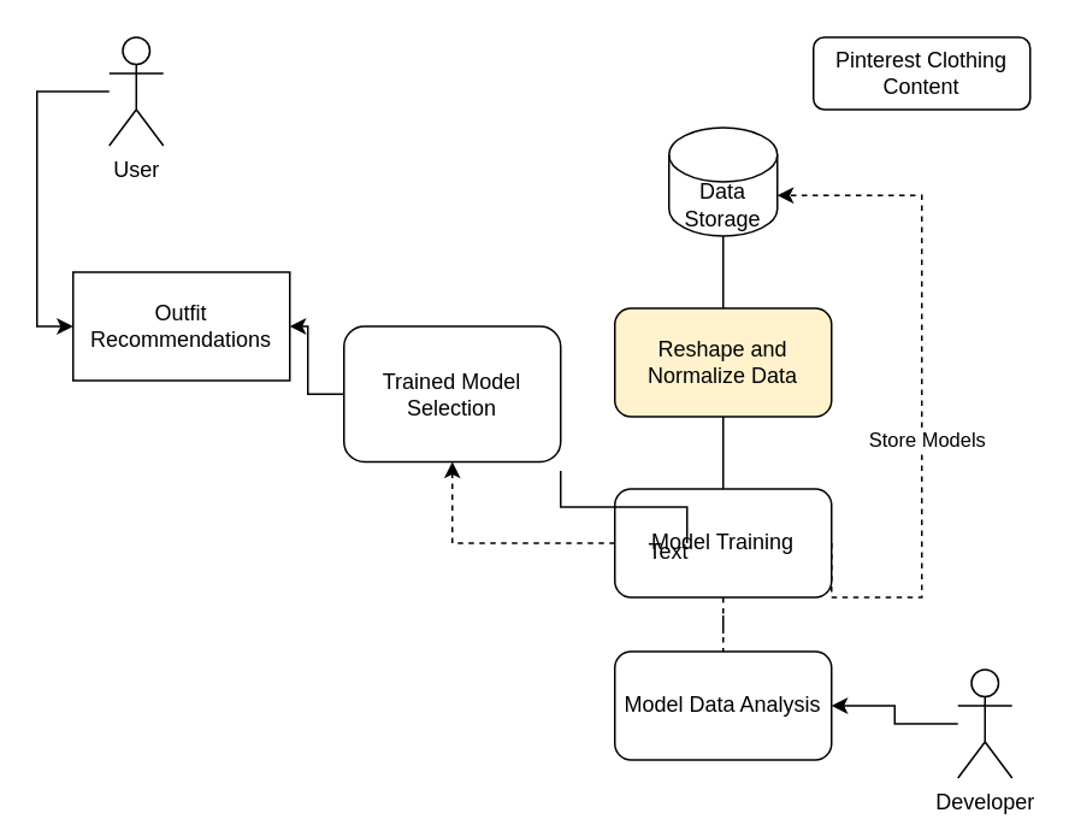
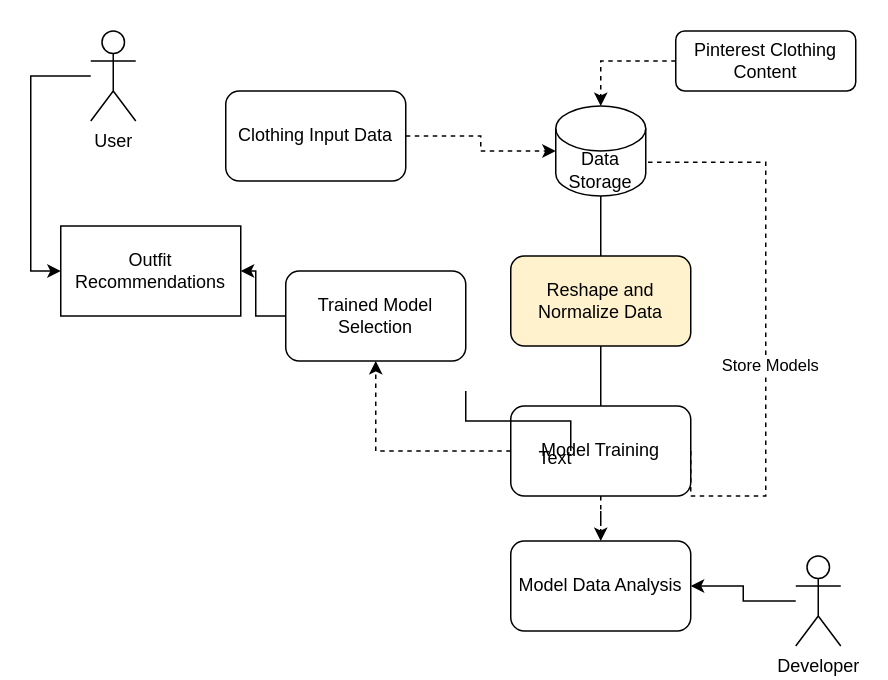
+ <mxCell id="19" style="edgeStyle=orthogonalEdgeStyle;rounded=0;orthogonalLoop=1;jettySize=auto;html=1;entryX=0.5;entryY=0;entryDx=0;entryDy=0;entryPerimeter=0;dashed=1;" edge="1" parent="1" source="18" target="5"><mxGeometry relative="1" as="geometry" /></mxCell>
+ <mxCell id="3" value="Clothing Input Data" style="rounded=1;whiteSpace=wrap;html=1;" vertex="1" parent="1"><mxGeometry x="150" y="60" width="120" height="60" as="geometry" /></mxCell>
+ <mxCell id="2" style="edgeStyle=orthogonalEdgeStyle;rounded=0;orthogonalLoop=1;jettySize=auto;html=1;dashed=1;" edge="1" parent="1" source="3" target="5"><mxGeometry relative="1" as="geometry"><mxPoint x="400" y="90" as="targetPoint" /></mxGeometry></mxCell>
- <mxCell id="8" style="edgeStyle=orthogonalEdgeStyle;rounded=0;orthogonalLoop=1;jettySize=auto;html=1;entryX=1;entryY=0;entryDx=0;entryDy=37.5;entryPerimeter=0;exitX=1;exitY=0.5;exitDx=0;exitDy=0;dashed=1;" edge="1" parent="1" source="12" target="5"><mxGeometry relative="1" as="geometry"><mxPoint x="560" y="90" as="targetPoint" /><Array as="points"><mxPoint x="510" y="330" /><mxPoint x="510" y="108" /></Array></mxGeometry></mxCell>
+ <mxCell id="8" style="edgeStyle=orthogonalEdgeStyle;rounded=0;orthogonalLoop=1;jettySize=auto;html=1;entryX=1;entryY=0;entryDx=0;entryDy=37.5;entryPerimeter=0;exitX=1;exitY=0.5;exitDx=0;exitDy=0;dashed=1;endArrow=none;" edge="1" parent="1" source="12" target="5"><mxGeometry relative="1" as="geometry"><mxPoint x="560" y="90" as="targetPoint" /><Array as="points"><mxPoint x="510" y="330" /><mxPoint x="510" y="108" /></Array></mxGeometry></mxCell>
- <mxCell id="14" value="Trained Model Selection" style="rounded=1;whiteSpace=wrap;html=1;" vertex="1" parent="1"><mxGeometry x="190" y="180" width="120" height="75" as="geometry" /></mxCell>
+ <mxCell id="14" value="Trained Model Selection" style="rounded=1;whiteSpace=wrap;html=1;" vertex="1" parent="1"><mxGeometry x="190" y="180" width="120" height="60" as="geometry" /></mxCell>
- <mxCell id="11" style="edgeStyle=orthogonalEdgeStyle;rounded=0;orthogonalLoop=1;jettySize=auto;html=1;dashed=1;entryX=0.5;entryY=0;entryDx=0;entryDy=0;endArrow=none;" edge="1" parent="1" source="12" target="20"><mxGeometry relative="1" as="geometry"><mxPoint x="400" y="420" as="targetPoint" /></mxGeometry></mxCell>
+ <mxCell id="11" style="edgeStyle=orthogonalEdgeStyle;rounded=0;orthogonalLoop=1;jettySize=auto;html=1;dashed=1;entryX=0.5;entryY=0;entryDx=0;entryDy=0;" edge="1" parent="1" source="12" target="20"><mxGeometry relative="1" as="geometry"><mxPoint x="400" y="420" as="targetPoint" /></mxGeometry></mxCell>
